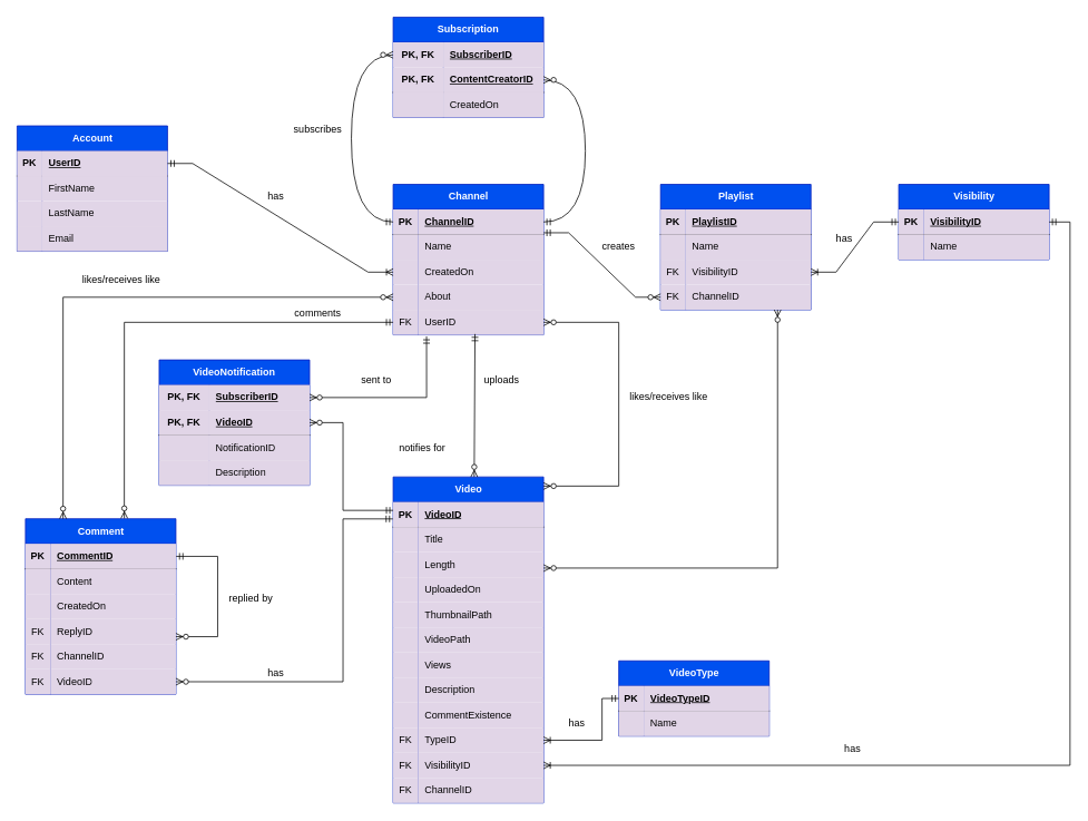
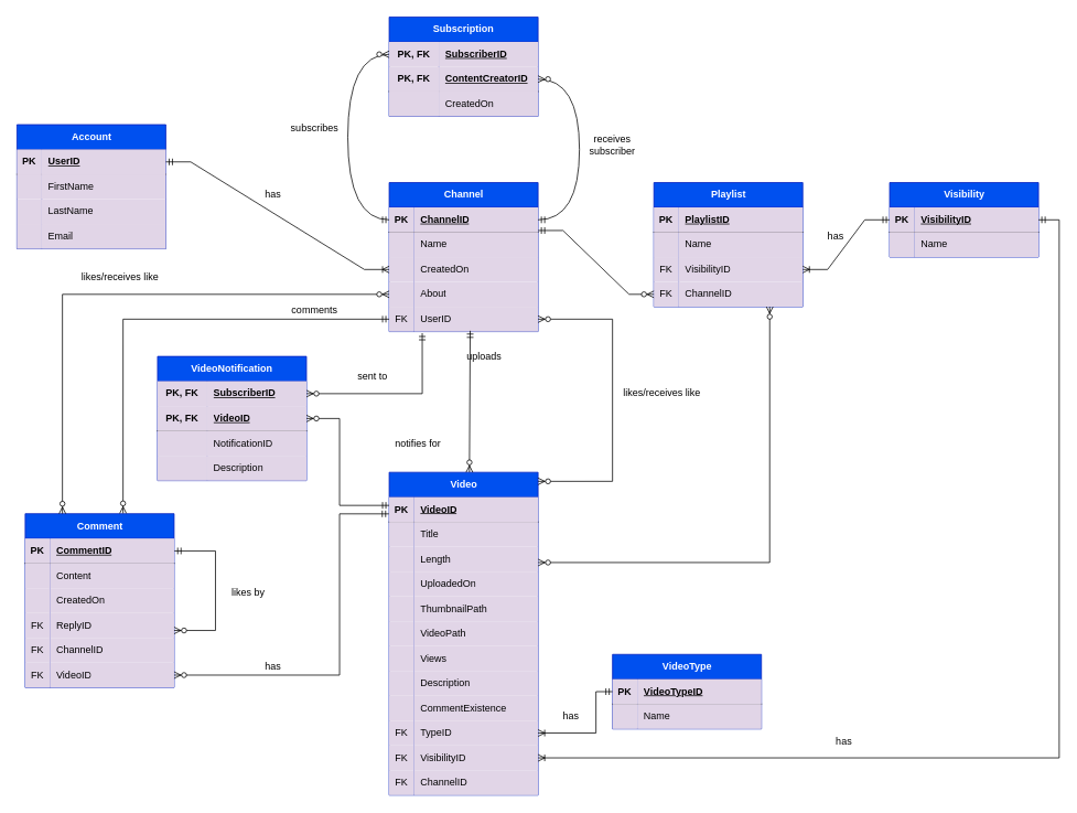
+ <mxCell id="119" value="receives subscriber" style="text;html=1;strokeColor=none;fillColor=none;align=center;verticalAlign=middle;whiteSpace=wrap;rounded=0;" parent="1" vertex="1"><mxGeometry x="710" y="160" width="60" height="30" as="geometry" /></mxCell>
- <mxCell id="56" value="creates" style="text;html=1;strokeColor=none;fillColor=none;align=center;verticalAlign=middle;whiteSpace=wrap;rounded=0;" parent="1" vertex="1"><mxGeometry x="710" y="280" width="60" height="30" as="geometry" /></mxCell>
- <mxCell id="161" value="uploads" style="text;html=1;strokeColor=none;fillColor=none;align=center;verticalAlign=middle;whiteSpace=wrap;rounded=0;" parent="1" vertex="1"><mxGeometry x="570" y="440" width="60" height="30" as="geometry" /></mxCell>
+ <mxCell id="161" value="uploads" style="text;html=1;strokeColor=none;fillColor=none;align=center;verticalAlign=middle;whiteSpace=wrap;rounded=0;" parent="1" vertex="1"><mxGeometry x="555" y="415" width="60" height="30" as="geometry" /></mxCell>
- <mxCell id="160" value="replied by" style="text;html=1;strokeColor=none;fillColor=none;align=center;verticalAlign=middle;whiteSpace=wrap;rounded=0;" parent="1" vertex="1"><mxGeometry x="270" y="700" width="60" height="30" as="geometry" /></mxCell>
+ <mxCell id="160" value="likes by" style="text;html=1;strokeColor=none;fillColor=none;align=center;verticalAlign=middle;whiteSpace=wrap;rounded=0;" parent="1" vertex="1"><mxGeometry x="270" y="700" width="60" height="30" as="geometry" /></mxCell>
